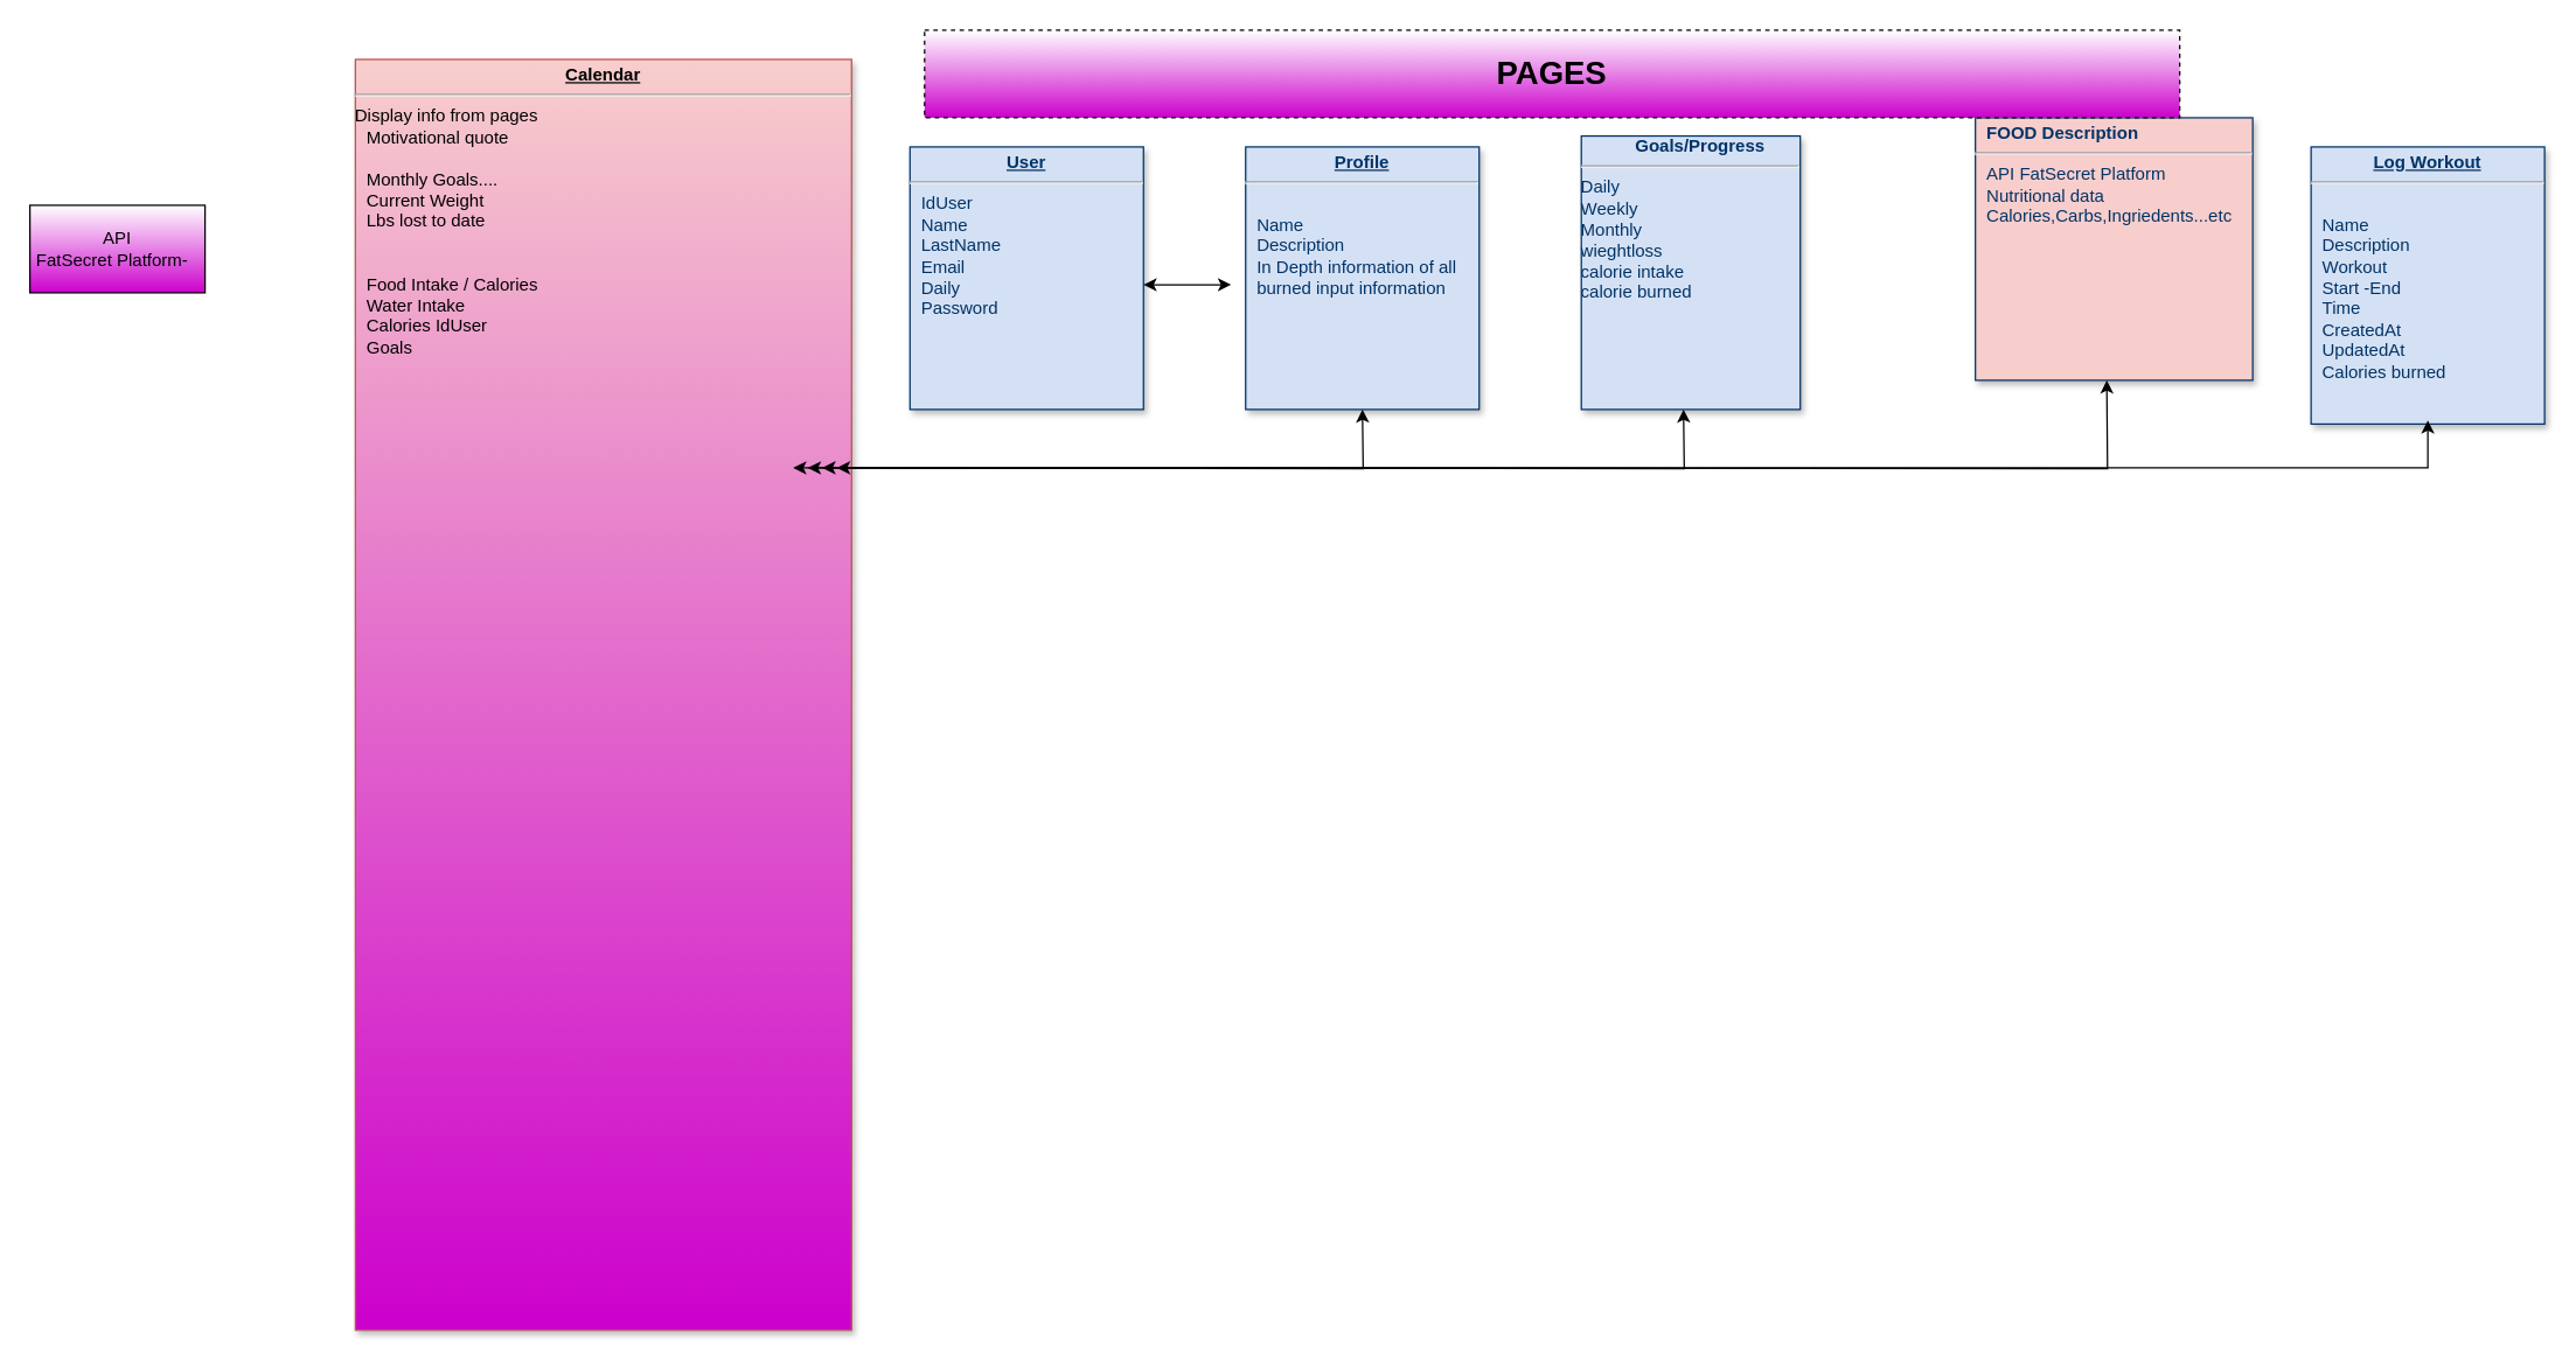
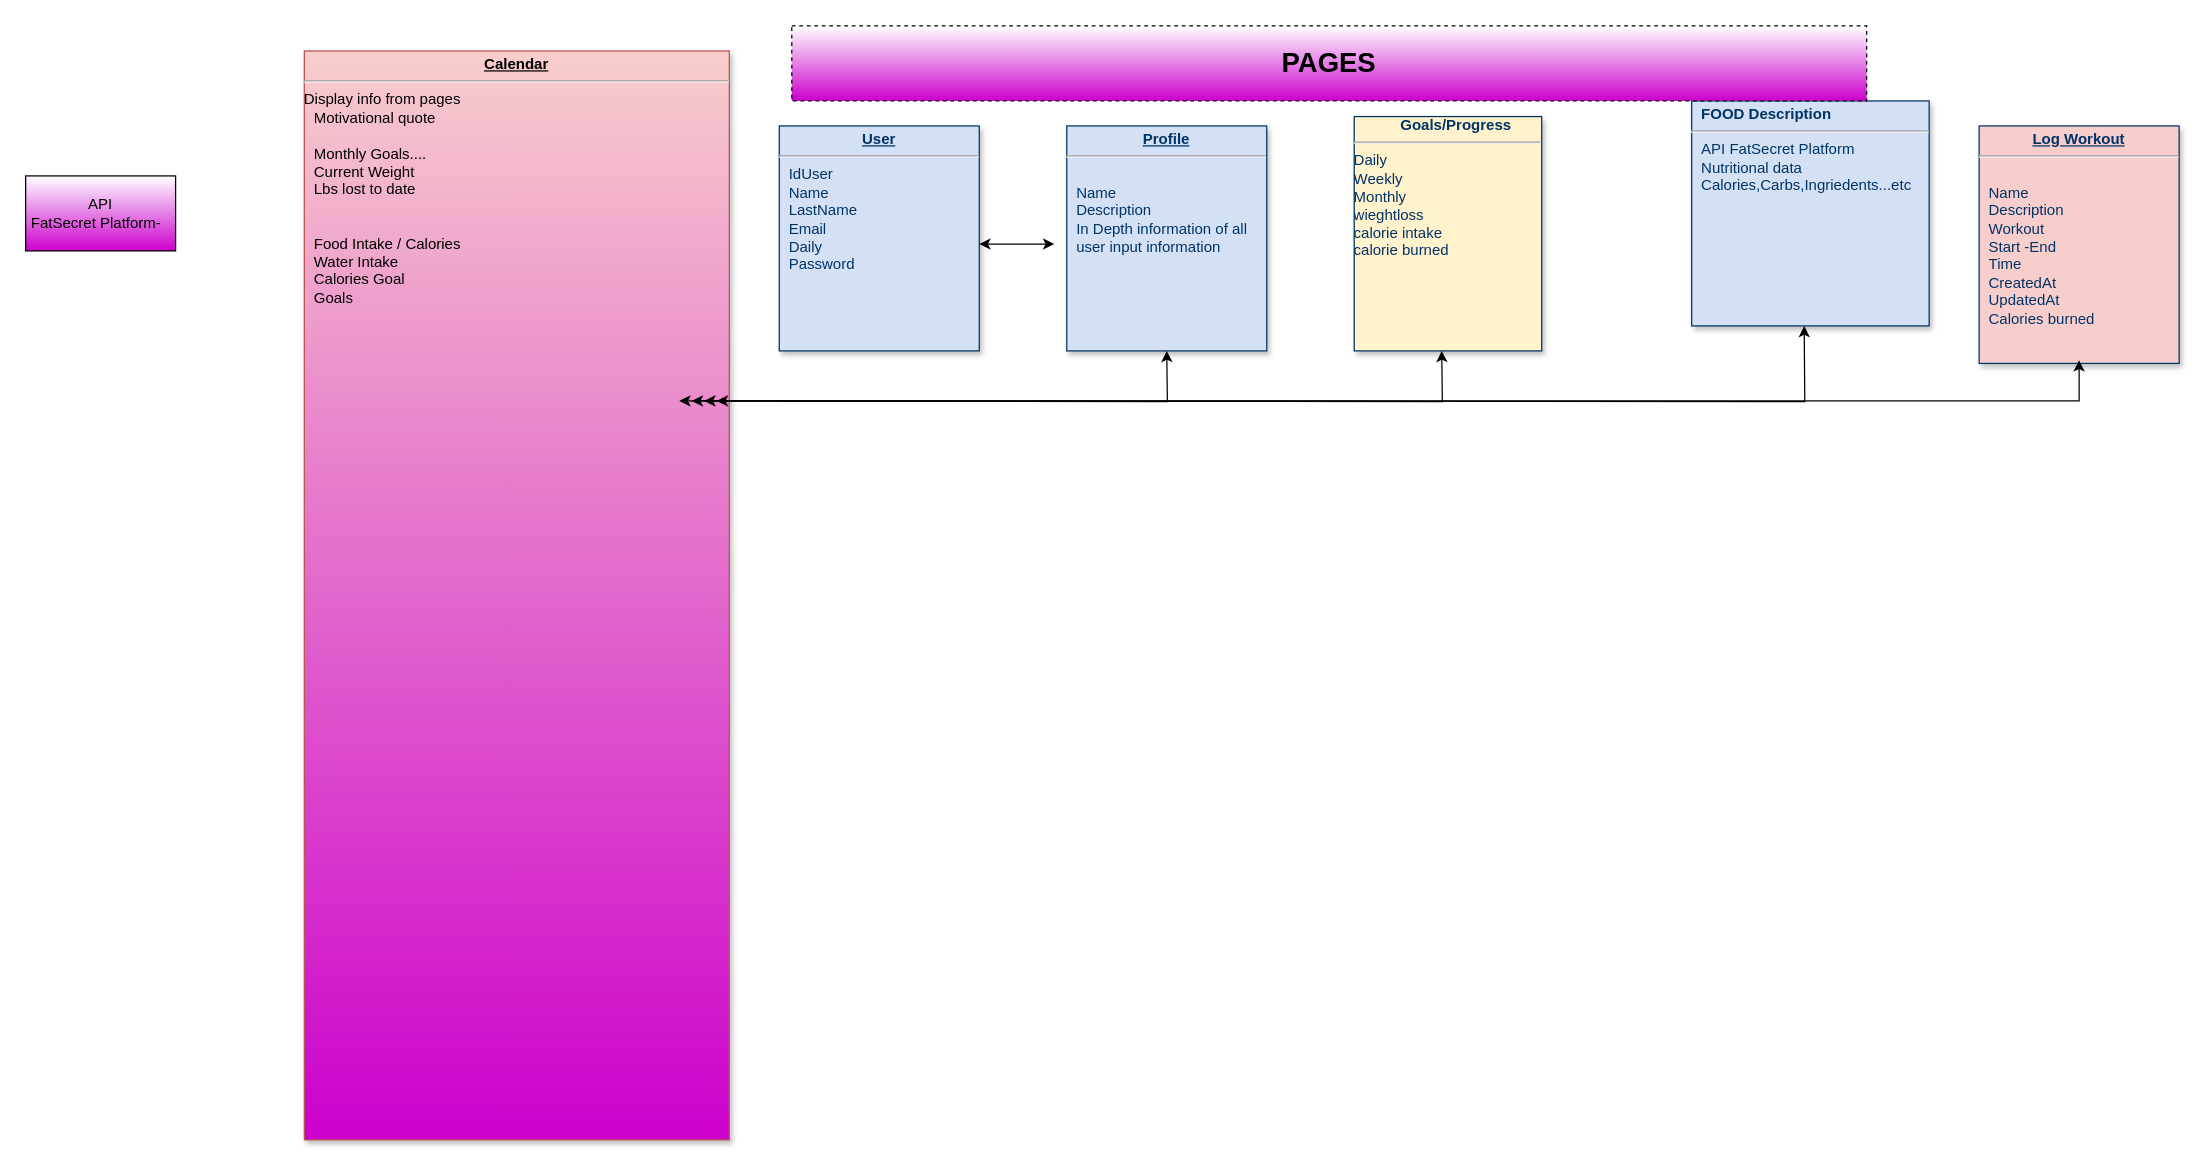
- <mxCell id="4" value="&lt;p style=&quot;margin: 0px ; margin-top: 4px ; text-align: center ; text-decoration: underline&quot;&gt;&lt;strong&gt;Calendar&lt;/strong&gt;&lt;/p&gt;&lt;hr&gt;Display info from pages&lt;p style=&quot;margin: 0px ; margin-left: 8px&quot;&gt;Motivational quote&lt;/p&gt;&lt;p style=&quot;margin: 0px ; margin-left: 8px&quot;&gt;&lt;br&gt;&lt;/p&gt;&lt;p style=&quot;margin: 0px ; margin-left: 8px&quot;&gt;Monthly Goals....&lt;/p&gt;&lt;p style=&quot;margin: 0px ; margin-left: 8px&quot;&gt;Current Weight&lt;/p&gt;&lt;p style=&quot;margin: 0px ; margin-left: 8px&quot;&gt;Lbs lost to date&lt;/p&gt;&lt;p style=&quot;margin: 0px ; margin-left: 8px&quot;&gt;&lt;br&gt;&lt;/p&gt;&lt;p style=&quot;margin: 0px ; margin-left: 8px&quot;&gt;&lt;br&gt;&lt;/p&gt;&lt;p style=&quot;margin: 0px ; margin-left: 8px&quot;&gt;Food Intake / Calories&amp;nbsp;&lt;/p&gt;&lt;p style=&quot;margin: 0px ; margin-left: 8px&quot;&gt;Water Intake&lt;/p&gt;&lt;p style=&quot;margin: 0px ; margin-left: 8px&quot;&gt;Calories IdUser&lt;/p&gt;&lt;p style=&quot;margin: 0px ; margin-left: 8px&quot;&gt;Goals&lt;/p&gt;&lt;p style=&quot;margin: 0px ; margin-left: 8px&quot;&gt;&lt;br&gt;&lt;/p&gt;&lt;p style=&quot;margin: 0px ; margin-left: 8px&quot;&gt;&lt;br&gt;&lt;/p&gt;" style="verticalAlign=top;align=left;overflow=fill;fontSize=12;fontFamily=Helvetica;html=1;strokeColor=#b85450;shadow=1;fillColor=#f8cecc;gradientColor=#CC00CC;" parent="1" vertex="1"><mxGeometry x="243" y="40" width="340" height="871.25" as="geometry" /></mxCell>
+ <mxCell id="4" value="&lt;p style=&quot;margin: 0px ; margin-top: 4px ; text-align: center ; text-decoration: underline&quot;&gt;&lt;strong&gt;Calendar&lt;/strong&gt;&lt;/p&gt;&lt;hr&gt;Display info from pages&lt;p style=&quot;margin: 0px ; margin-left: 8px&quot;&gt;Motivational quote&lt;/p&gt;&lt;p style=&quot;margin: 0px ; margin-left: 8px&quot;&gt;&lt;br&gt;&lt;/p&gt;&lt;p style=&quot;margin: 0px ; margin-left: 8px&quot;&gt;Monthly Goals....&lt;/p&gt;&lt;p style=&quot;margin: 0px ; margin-left: 8px&quot;&gt;Current Weight&lt;/p&gt;&lt;p style=&quot;margin: 0px ; margin-left: 8px&quot;&gt;Lbs lost to date&lt;/p&gt;&lt;p style=&quot;margin: 0px ; margin-left: 8px&quot;&gt;&lt;br&gt;&lt;/p&gt;&lt;p style=&quot;margin: 0px ; margin-left: 8px&quot;&gt;&lt;br&gt;&lt;/p&gt;&lt;p style=&quot;margin: 0px ; margin-left: 8px&quot;&gt;Food Intake / Calories&amp;nbsp;&lt;/p&gt;&lt;p style=&quot;margin: 0px ; margin-left: 8px&quot;&gt;Water Intake&lt;/p&gt;&lt;p style=&quot;margin: 0px ; margin-left: 8px&quot;&gt;Calories Goal&lt;/p&gt;&lt;p style=&quot;margin: 0px ; margin-left: 8px&quot;&gt;Goals&lt;/p&gt;&lt;p style=&quot;margin: 0px ; margin-left: 8px&quot;&gt;&lt;br&gt;&lt;/p&gt;&lt;p style=&quot;margin: 0px ; margin-left: 8px&quot;&gt;&lt;br&gt;&lt;/p&gt;" style="verticalAlign=top;align=left;overflow=fill;fontSize=12;fontFamily=Helvetica;html=1;strokeColor=#b85450;shadow=1;fillColor=#f8cecc;gradientColor=#CC00CC;" parent="1" vertex="1"><mxGeometry x="243" y="40" width="340" height="871.25" as="geometry" /></mxCell>
- <mxCell id="6" value="&lt;p style=&quot;margin: 0px ; margin-top: 4px ; text-align: center ; text-decoration: underline&quot;&gt;&lt;strong&gt;Profile&lt;/strong&gt;&lt;/p&gt;&lt;hr&gt;&lt;p style=&quot;margin: 0px ; margin-left: 8px&quot;&gt;&lt;br&gt;&lt;/p&gt;&lt;p style=&quot;margin: 0px ; margin-left: 8px&quot;&gt;Name&lt;/p&gt;&lt;p style=&quot;margin: 0px ; margin-left: 8px&quot;&gt;Description&lt;/p&gt;&lt;p style=&quot;margin: 0px ; margin-left: 8px&quot;&gt;In Depth information of all&lt;/p&gt;&lt;p style=&quot;margin: 0px ; margin-left: 8px&quot;&gt;burned input information&lt;/p&gt;" style="verticalAlign=top;align=left;overflow=fill;fontSize=12;fontFamily=Helvetica;html=1;strokeColor=#003366;shadow=1;fillColor=#D4E1F5;fontColor=#003366" parent="1" vertex="1"><mxGeometry x="853" y="100" width="160" height="180" as="geometry" /></mxCell>
+ <mxCell id="6" value="&lt;p style=&quot;margin: 0px ; margin-top: 4px ; text-align: center ; text-decoration: underline&quot;&gt;&lt;strong&gt;Profile&lt;/strong&gt;&lt;/p&gt;&lt;hr&gt;&lt;p style=&quot;margin: 0px ; margin-left: 8px&quot;&gt;&lt;br&gt;&lt;/p&gt;&lt;p style=&quot;margin: 0px ; margin-left: 8px&quot;&gt;Name&lt;/p&gt;&lt;p style=&quot;margin: 0px ; margin-left: 8px&quot;&gt;Description&lt;/p&gt;&lt;p style=&quot;margin: 0px ; margin-left: 8px&quot;&gt;In Depth information of all&lt;/p&gt;&lt;p style=&quot;margin: 0px ; margin-left: 8px&quot;&gt;user input information&lt;/p&gt;" style="verticalAlign=top;align=left;overflow=fill;fontSize=12;fontFamily=Helvetica;html=1;strokeColor=#003366;shadow=1;fillColor=#D4E1F5;fontColor=#003366" parent="1" vertex="1"><mxGeometry x="853" y="100" width="160" height="180" as="geometry" /></mxCell>
- <mxCell id="2" value="&lt;p style=&quot;margin: 0px ; margin-top: 4px ; text-align: center ; text-decoration: underline&quot;&gt;&lt;/p&gt;&lt;p style=&quot;margin: 0px ; margin-left: 8px&quot;&gt;&lt;span&gt;&lt;b&gt;FOOD Description&lt;/b&gt;&lt;/span&gt;&lt;/p&gt;&lt;hr&gt;&lt;p style=&quot;margin: 0px ; margin-left: 8px&quot;&gt;&lt;span&gt;API FatSecret Platform&lt;/span&gt;&lt;/p&gt;&lt;p style=&quot;margin: 0px ; margin-left: 8px&quot;&gt;Nutritional data&lt;/p&gt;&lt;p style=&quot;margin: 0px ; margin-left: 8px&quot;&gt;Calories,Carbs,Ingriedents...etc&lt;/p&gt;" style="verticalAlign=top;align=left;overflow=fill;fontSize=12;fontFamily=Helvetica;html=1;strokeColor=#003366;shadow=1;fillColor=#f8cecc;fontColor=#003366;" parent="1" vertex="1"><mxGeometry x="1353" y="80" width="190" height="180" as="geometry" /></mxCell>
+ <mxCell id="2" value="&lt;p style=&quot;margin: 0px ; margin-top: 4px ; text-align: center ; text-decoration: underline&quot;&gt;&lt;/p&gt;&lt;p style=&quot;margin: 0px ; margin-left: 8px&quot;&gt;&lt;span&gt;&lt;b&gt;FOOD Description&lt;/b&gt;&lt;/span&gt;&lt;/p&gt;&lt;hr&gt;&lt;p style=&quot;margin: 0px ; margin-left: 8px&quot;&gt;&lt;span&gt;API FatSecret Platform&lt;/span&gt;&lt;/p&gt;&lt;p style=&quot;margin: 0px ; margin-left: 8px&quot;&gt;Nutritional data&lt;/p&gt;&lt;p style=&quot;margin: 0px ; margin-left: 8px&quot;&gt;Calories,Carbs,Ingriedents...etc&lt;/p&gt;" style="verticalAlign=top;align=left;overflow=fill;fontSize=12;fontFamily=Helvetica;html=1;strokeColor=#003366;shadow=1;fillColor=#D4E1F5;fontColor=#003366" parent="1" vertex="1"><mxGeometry x="1353" y="80" width="190" height="180" as="geometry" /></mxCell>
- <mxCell id="3" value="&lt;b&gt;&amp;nbsp; &amp;nbsp; Goals/Progress&lt;/b&gt;&lt;hr style=&quot;text-align: left&quot;&gt;&lt;div style=&quot;text-align: left&quot;&gt;Daily&lt;/div&gt;&lt;div style=&quot;text-align: left&quot;&gt;Weekly&lt;/div&gt;&lt;div style=&quot;text-align: left&quot;&gt;Monthly&lt;/div&gt;&lt;div style=&quot;text-align: left&quot;&gt;wieghtloss&lt;/div&gt;&lt;div style=&quot;text-align: left&quot;&gt;calorie intake&lt;/div&gt;&lt;div style=&quot;text-align: left&quot;&gt;calorie burned&lt;/div&gt;" style="verticalAlign=top;align=center;overflow=fill;fontSize=12;fontFamily=Helvetica;html=1;strokeColor=#003366;shadow=1;fillColor=#D4E1F5;fontColor=#003366" parent="1" vertex="1"><mxGeometry x="1083" y="92.5" width="150" height="187.5" as="geometry" /></mxCell>
+ <mxCell id="3" value="&lt;b&gt;&amp;nbsp; &amp;nbsp; Goals/Progress&lt;/b&gt;&lt;hr style=&quot;text-align: left&quot;&gt;&lt;div style=&quot;text-align: left&quot;&gt;Daily&lt;/div&gt;&lt;div style=&quot;text-align: left&quot;&gt;Weekly&lt;/div&gt;&lt;div style=&quot;text-align: left&quot;&gt;Monthly&lt;/div&gt;&lt;div style=&quot;text-align: left&quot;&gt;wieghtloss&lt;/div&gt;&lt;div style=&quot;text-align: left&quot;&gt;calorie intake&lt;/div&gt;&lt;div style=&quot;text-align: left&quot;&gt;calorie burned&lt;/div&gt;" style="verticalAlign=top;align=center;overflow=fill;fontSize=12;fontFamily=Helvetica;html=1;strokeColor=#003366;shadow=1;fillColor=#fff2cc;fontColor=#003366;" parent="1" vertex="1"><mxGeometry x="1083" y="92.5" width="150" height="187.5" as="geometry" /></mxCell>
- <mxCell id="7" value="&lt;p style=&quot;margin: 0px ; margin-top: 4px ; text-align: center ; text-decoration: underline&quot;&gt;&lt;b&gt;Log Workout&lt;/b&gt;&lt;/p&gt;&lt;hr&gt;&lt;p style=&quot;margin: 0px ; margin-left: 8px&quot;&gt;&lt;br&gt;&lt;/p&gt;&lt;p style=&quot;margin: 0px ; margin-left: 8px&quot;&gt;Name&lt;/p&gt;&lt;p style=&quot;margin: 0px ; margin-left: 8px&quot;&gt;Description&lt;/p&gt;&lt;p style=&quot;margin: 0px ; margin-left: 8px&quot;&gt;Workout&lt;/p&gt;&lt;p style=&quot;margin: 0px ; margin-left: 8px&quot;&gt;Start -End&lt;/p&gt;&lt;p style=&quot;margin: 0px ; margin-left: 8px&quot;&gt;Time&lt;/p&gt;&lt;p style=&quot;margin: 0px ; margin-left: 8px&quot;&gt;CreatedAt&lt;/p&gt;&lt;p style=&quot;margin: 0px ; margin-left: 8px&quot;&gt;UpdatedAt&lt;/p&gt;&lt;p style=&quot;margin: 0px ; margin-left: 8px&quot;&gt;Calories burned&lt;/p&gt;" style="verticalAlign=top;align=left;overflow=fill;fontSize=12;fontFamily=Helvetica;html=1;strokeColor=#003366;shadow=1;fillColor=#D4E1F5;fontColor=#003366" parent="1" vertex="1"><mxGeometry x="1583" y="100" width="160" height="190" as="geometry" /></mxCell>
+ <mxCell id="7" value="&lt;p style=&quot;margin: 0px ; margin-top: 4px ; text-align: center ; text-decoration: underline&quot;&gt;&lt;b&gt;Log Workout&lt;/b&gt;&lt;/p&gt;&lt;hr&gt;&lt;p style=&quot;margin: 0px ; margin-left: 8px&quot;&gt;&lt;br&gt;&lt;/p&gt;&lt;p style=&quot;margin: 0px ; margin-left: 8px&quot;&gt;Name&lt;/p&gt;&lt;p style=&quot;margin: 0px ; margin-left: 8px&quot;&gt;Description&lt;/p&gt;&lt;p style=&quot;margin: 0px ; margin-left: 8px&quot;&gt;Workout&lt;/p&gt;&lt;p style=&quot;margin: 0px ; margin-left: 8px&quot;&gt;Start -End&lt;/p&gt;&lt;p style=&quot;margin: 0px ; margin-left: 8px&quot;&gt;Time&lt;/p&gt;&lt;p style=&quot;margin: 0px ; margin-left: 8px&quot;&gt;CreatedAt&lt;/p&gt;&lt;p style=&quot;margin: 0px ; margin-left: 8px&quot;&gt;UpdatedAt&lt;/p&gt;&lt;p style=&quot;margin: 0px ; margin-left: 8px&quot;&gt;Calories burned&lt;/p&gt;" style="verticalAlign=top;align=left;overflow=fill;fontSize=12;fontFamily=Helvetica;html=1;strokeColor=#003366;shadow=1;fillColor=#f8cecc;fontColor=#003366;" parent="1" vertex="1"><mxGeometry x="1583" y="100" width="160" height="190" as="geometry" /></mxCell>
